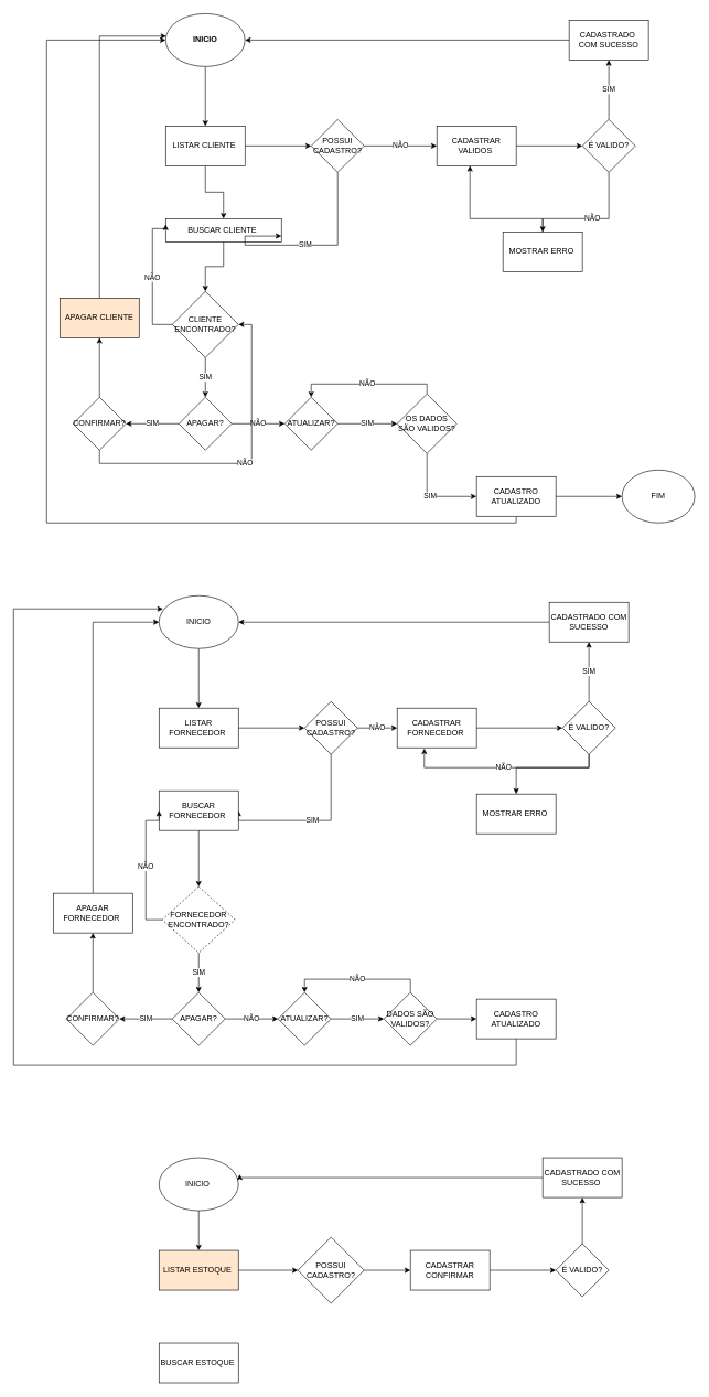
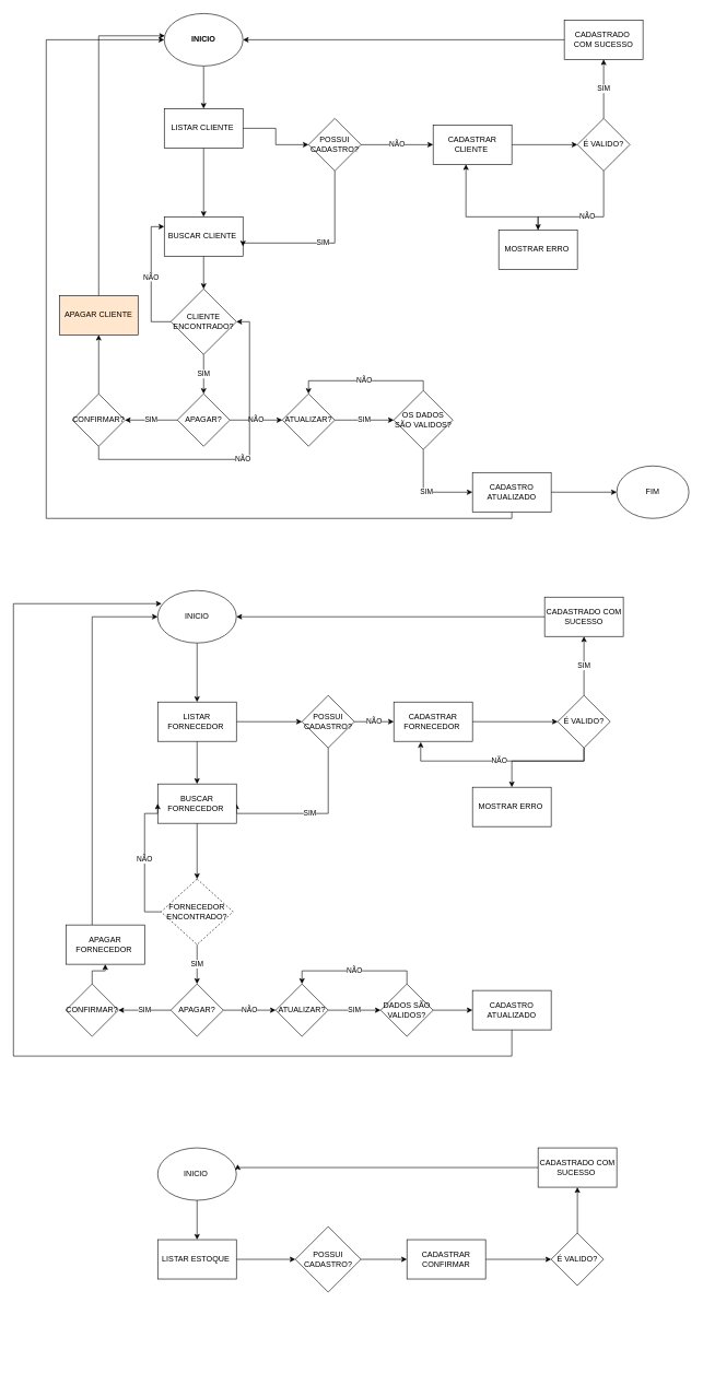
- <mxCell id="6" value="LISTAR CLIENTE&amp;nbsp;" style="whiteSpace=wrap;html=1;" parent="1" vertex="1"><mxGeometry x="250" y="190" width="120" height="60" as="geometry" /></mxCell>
+ <mxCell id="6" value="LISTAR CLIENTE&amp;nbsp;" style="whiteSpace=wrap;html=1;" parent="1" vertex="1"><mxGeometry x="250" y="165" width="120" height="60" as="geometry" /></mxCell>
- <mxCell id="13" value="CADASTRAR VALIDOS&amp;nbsp;" style="whiteSpace=wrap;html=1;" parent="1" vertex="1"><mxGeometry x="660" y="190" width="120" height="60" as="geometry" /></mxCell>
+ <mxCell id="13" value="CADASTRAR CLIENTE&amp;nbsp;" style="whiteSpace=wrap;html=1;" parent="1" vertex="1"><mxGeometry x="660" y="190" width="120" height="60" as="geometry" /></mxCell>
- <mxCell id="8" value="BUSCAR CLIENTE&amp;nbsp;" style="whiteSpace=wrap;html=1;" parent="1" vertex="1"><mxGeometry x="250" y="330" width="175" height="35" as="geometry" /></mxCell>
+ <mxCell id="8" value="BUSCAR CLIENTE&amp;nbsp;" style="whiteSpace=wrap;html=1;" parent="1" vertex="1"><mxGeometry x="250" y="330" width="120" height="60" as="geometry" /></mxCell>
+ <mxCell id="43" value="" style="edgeStyle=orthogonalEdgeStyle;rounded=0;orthogonalLoop=1;jettySize=auto;html=1;" parent="1" source="44" target="58" edge="1"><mxGeometry relative="1" as="geometry" /></mxCell>
- <mxCell id="68" value="APAGAR FORNECEDOR&amp;nbsp;" style="whiteSpace=wrap;html=1;" parent="1" vertex="1"><mxGeometry x="80" y="1350" width="120" height="60" as="geometry" /></mxCell>
+ <mxCell id="68" value="APAGAR FORNECEDOR&amp;nbsp;" style="whiteSpace=wrap;html=1;" parent="1" vertex="1"><mxGeometry x="100" y="1410" width="120" height="60" as="geometry" /></mxCell>
- <mxCell id="79" value="LISTAR ESTOQUE&amp;nbsp;" style="whiteSpace=wrap;html=1;fillColor=#ffe6cc;" parent="1" vertex="1"><mxGeometry y="1890" width="120" height="60" as="geometry" x="240" /></mxCell>
+ <mxCell id="79" value="LISTAR ESTOQUE&amp;nbsp;" style="whiteSpace=wrap;html=1;" parent="1" vertex="1"><mxGeometry y="1890" width="120" height="60" as="geometry" x="240" /></mxCell>
- <mxCell id="88" value="BUSCAR ESTOQUE&amp;nbsp;" style="whiteSpace=wrap;html=1;" parent="1" vertex="1"><mxGeometry y="2030" width="120" height="60" as="geometry" x="240" /></mxCell>
